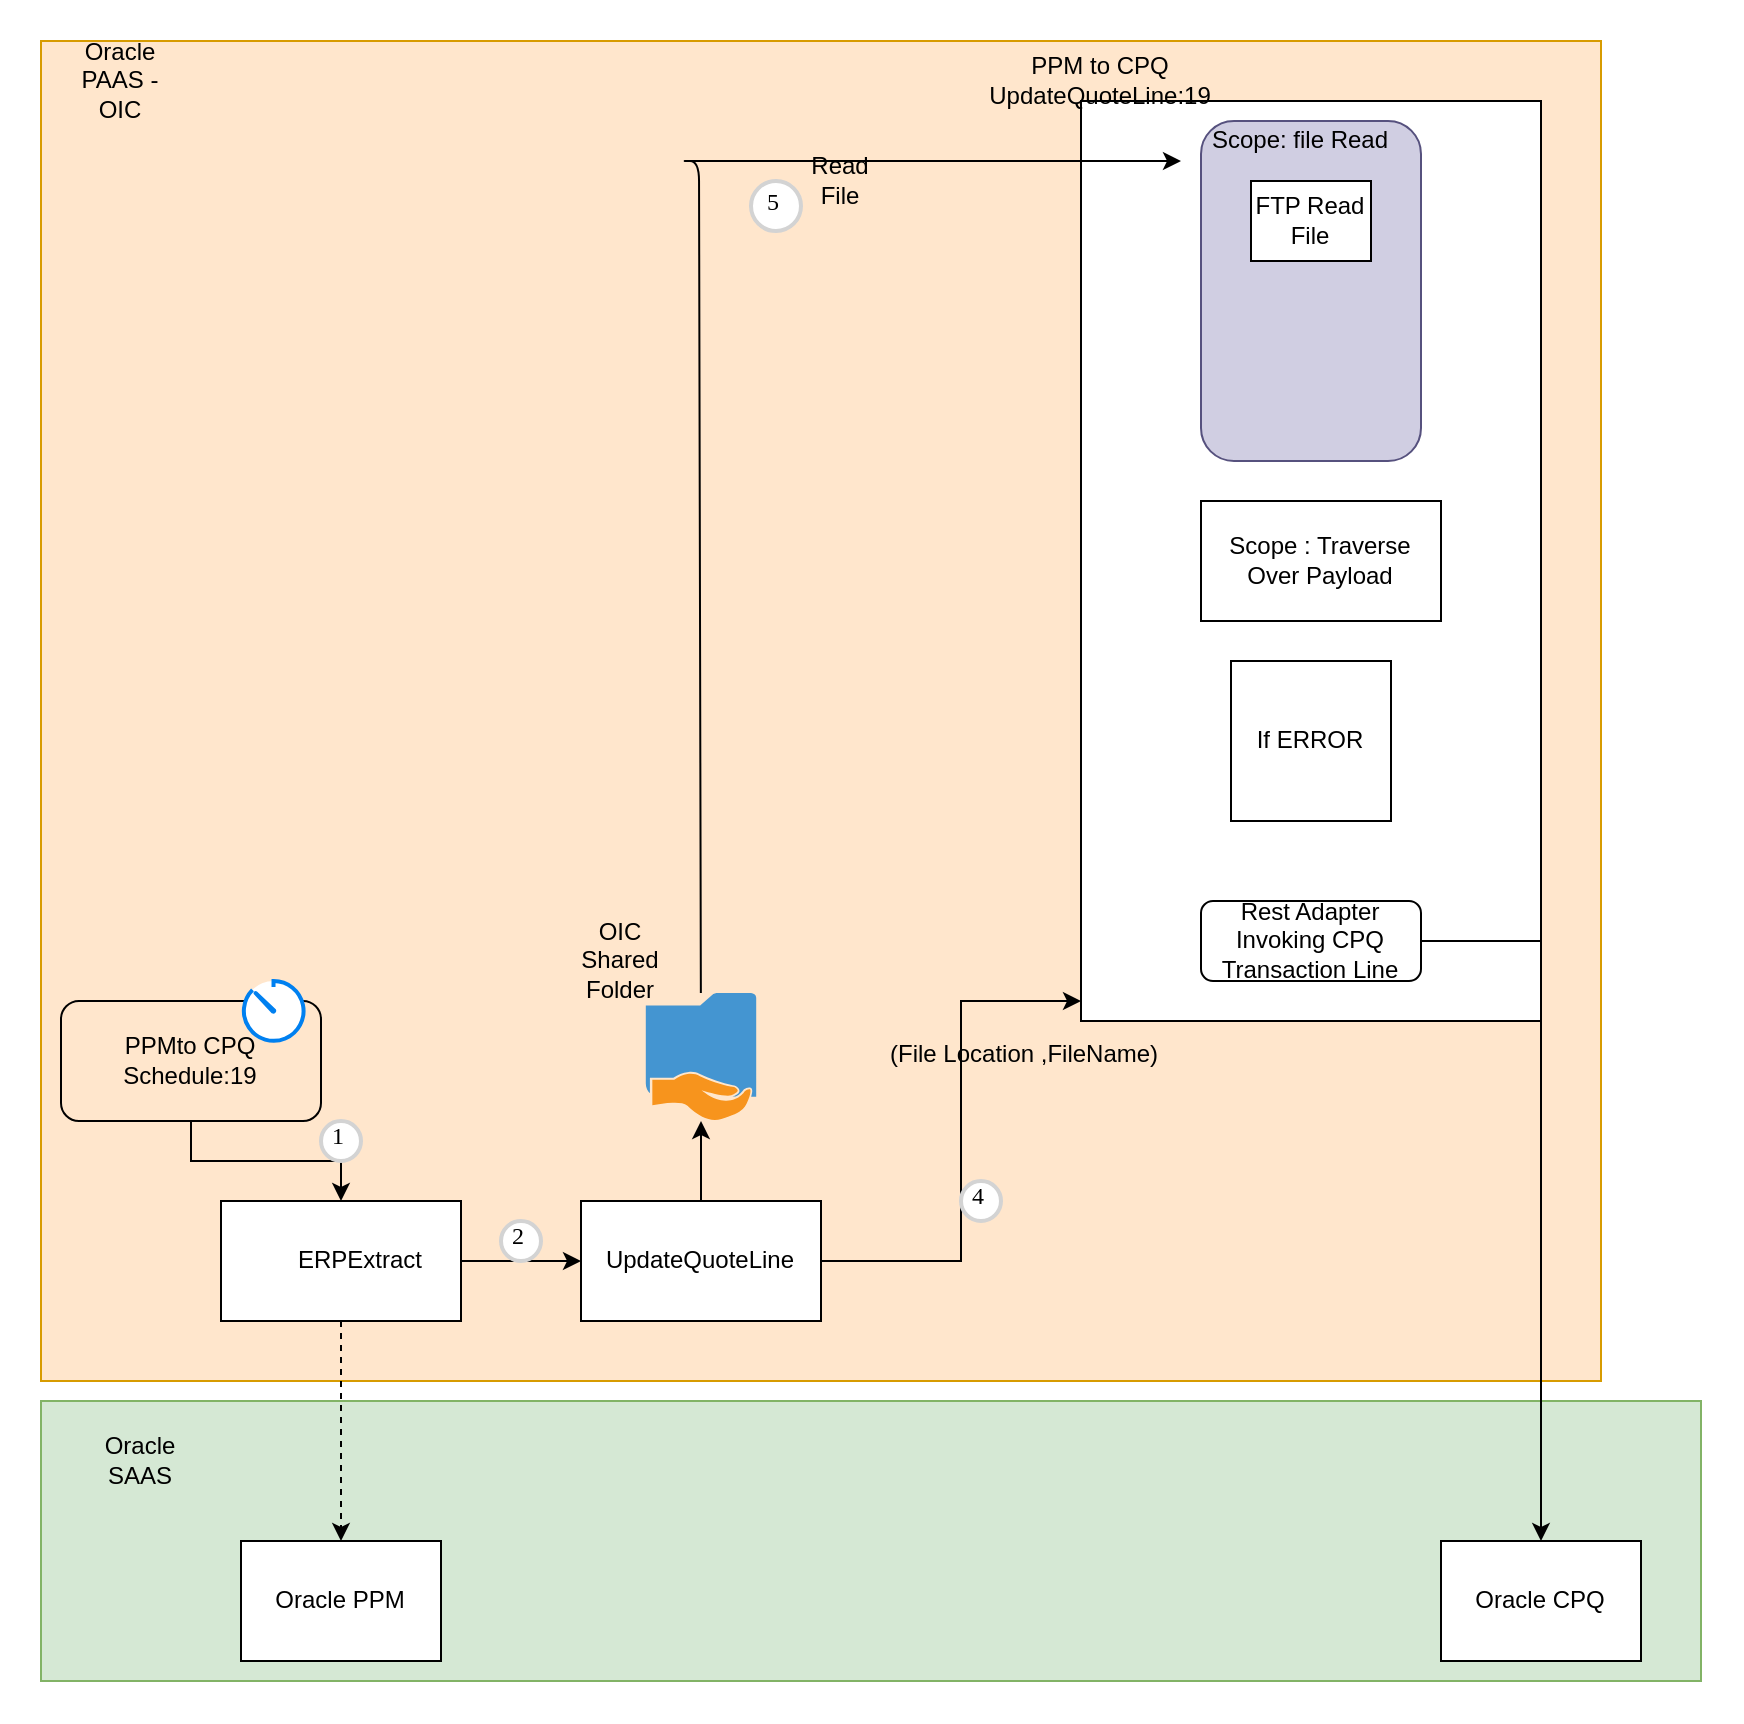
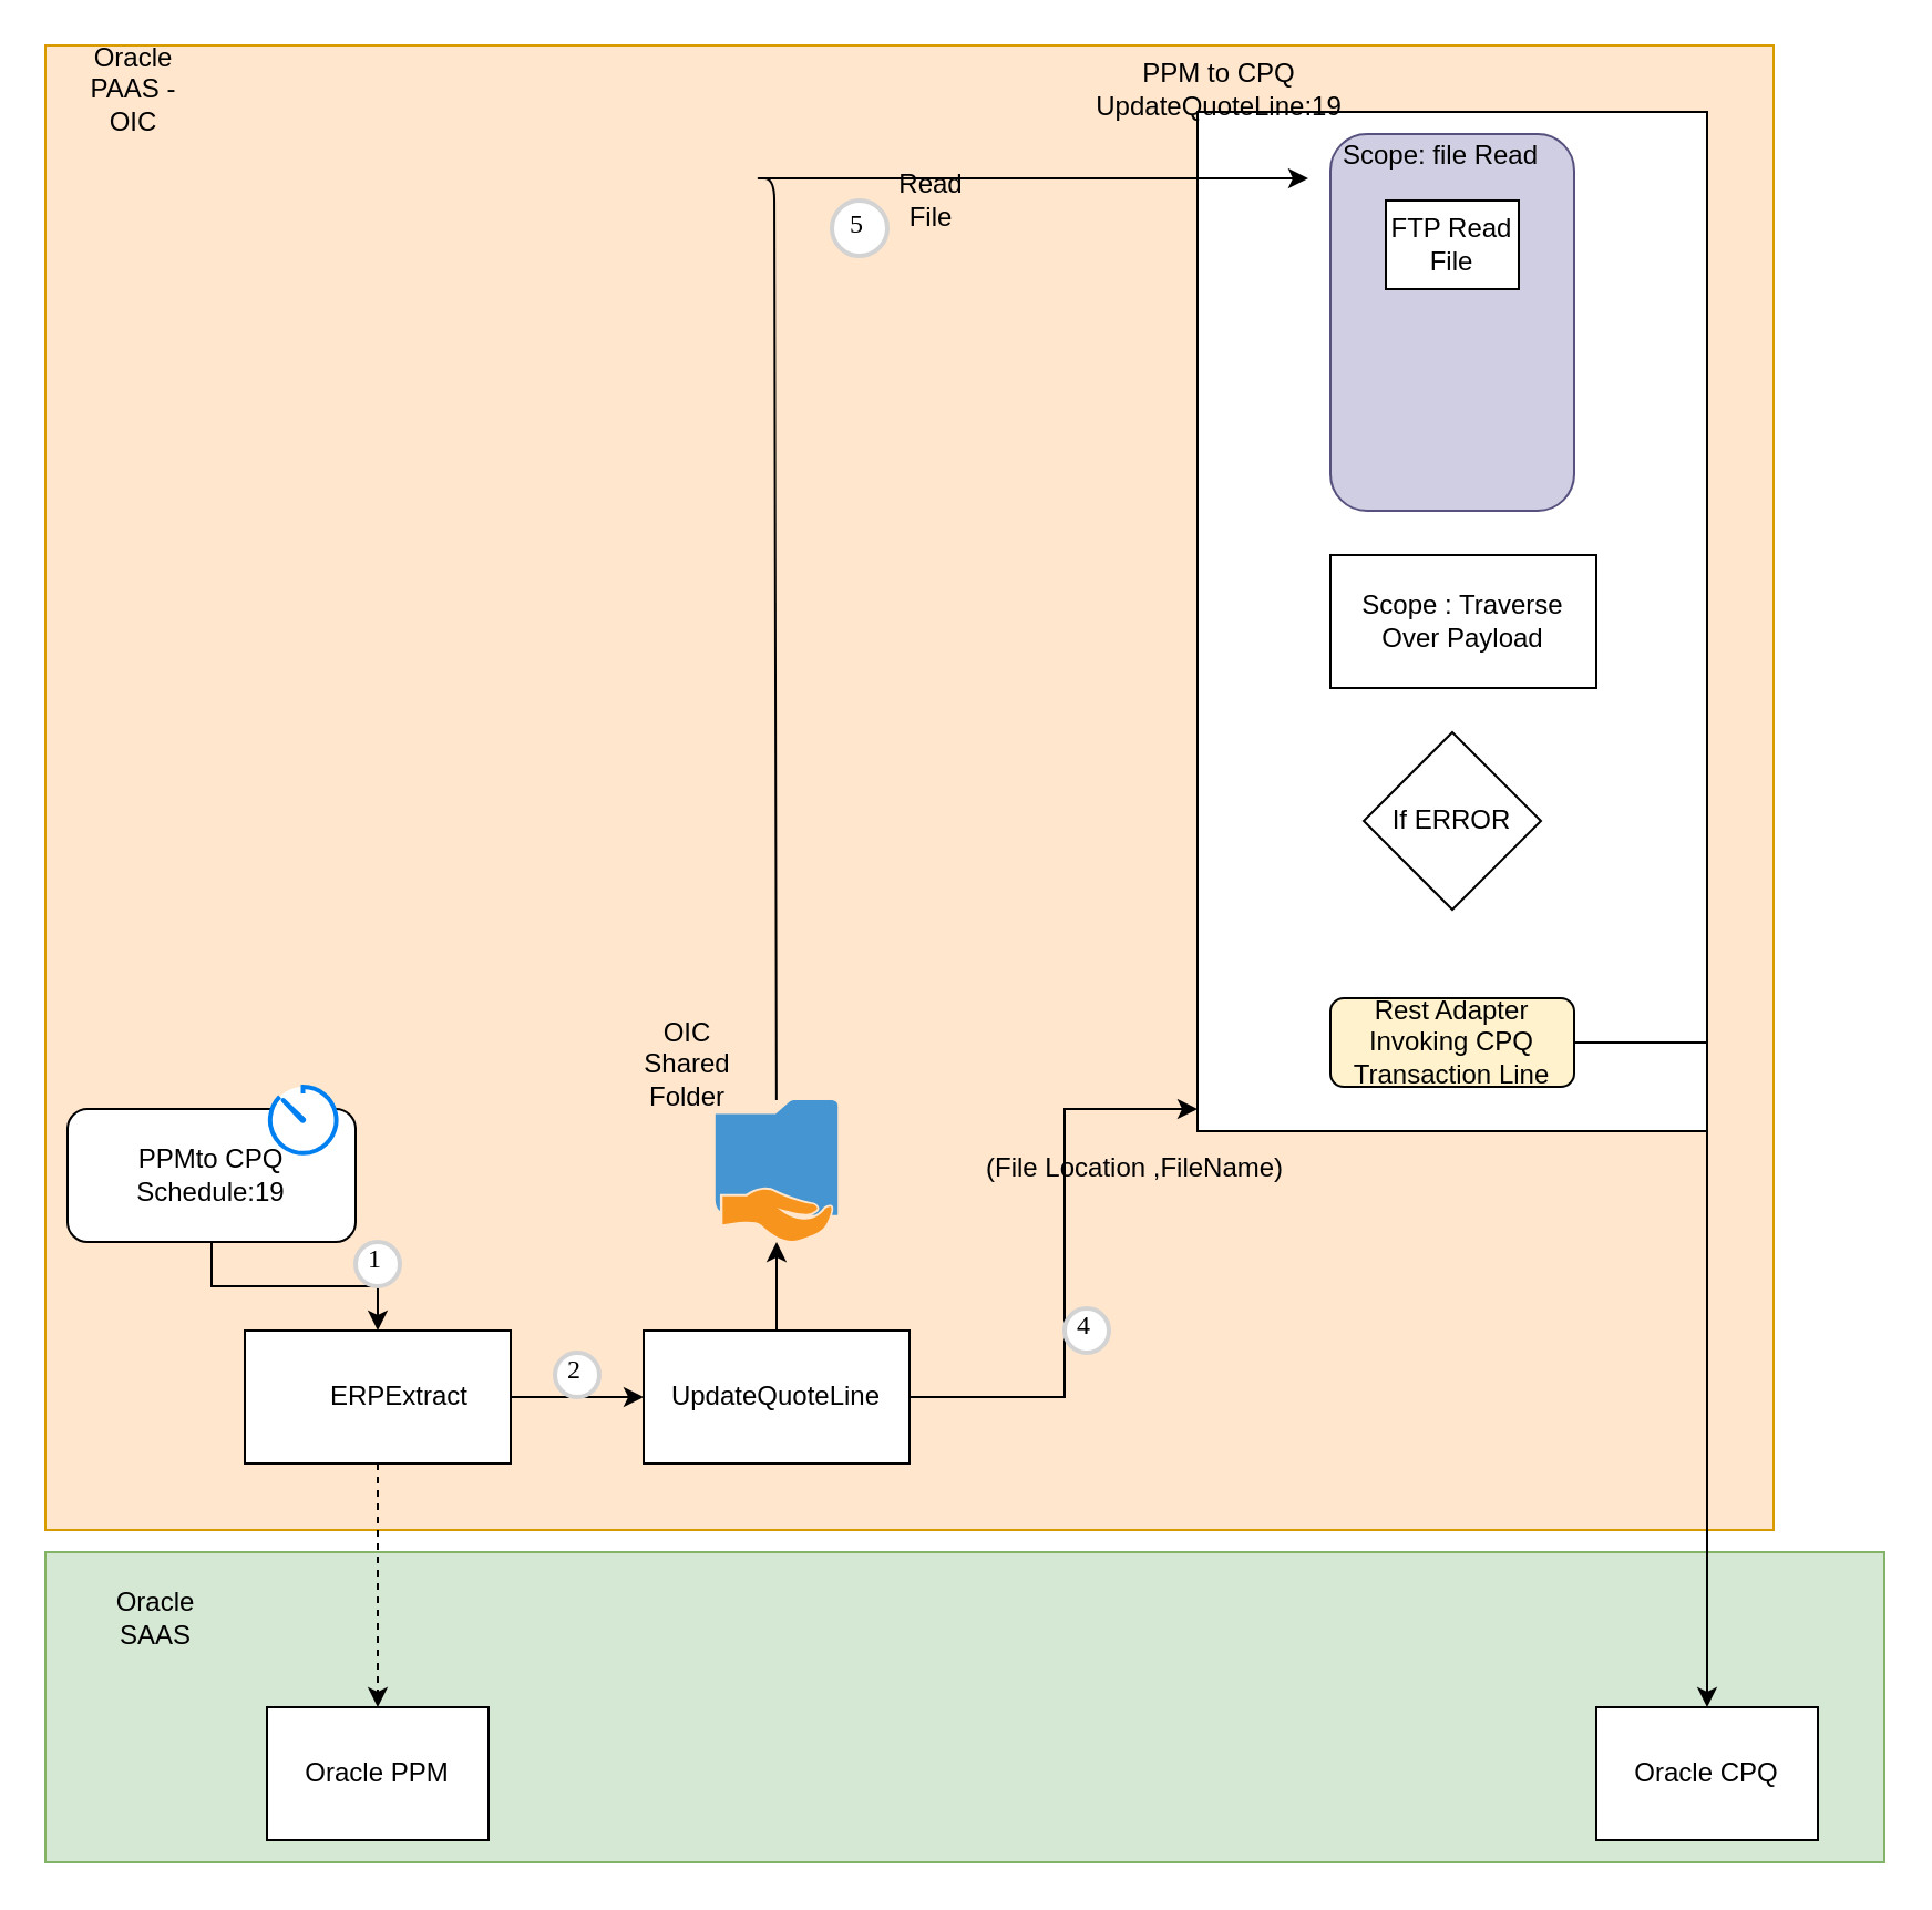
- <mxCell id="32" value="If ERROR " style="whiteSpace=wrap;html=1;rounded=0;" vertex="1" parent="1"><mxGeometry x="615" y="330" width="80" height="80" as="geometry" /></mxCell>
+ <mxCell id="32" value="If ERROR " style="rhombus;whiteSpace=wrap;html=1;" vertex="1" parent="1"><mxGeometry x="615" y="330" width="80" height="80" as="geometry" /></mxCell>
- <mxCell id="23" value="Rest Adapter Invoking CPQ Transaction Line" style="rounded=1;whiteSpace=wrap;html=1;" vertex="1" parent="1"><mxGeometry x="600" y="450" width="110" height="40" as="geometry" /></mxCell>
+ <mxCell id="23" value="Rest Adapter Invoking CPQ Transaction Line" style="rounded=1;whiteSpace=wrap;html=1;fillColor=#fff2cc;" vertex="1" parent="1"><mxGeometry x="600" y="450" width="110" height="40" as="geometry" /></mxCell>
- <mxCell id="5" value="&lt;span lang=&quot;EN-GB&quot;&gt;PPMto CPQ Schedule:19&lt;/span&gt;" style="rounded=1;whiteSpace=wrap;html=1;fillColor=#ffe6cc;" vertex="1" parent="1"><mxGeometry x="30" y="500" width="130" height="60" as="geometry" /></mxCell>
+ <mxCell id="5" value="&lt;span lang=&quot;EN-GB&quot;&gt;PPMto CPQ Schedule:19&lt;/span&gt;" style="rounded=1;whiteSpace=wrap;html=1;" vertex="1" parent="1"><mxGeometry x="30" y="500" width="130" height="60" as="geometry" /></mxCell>
